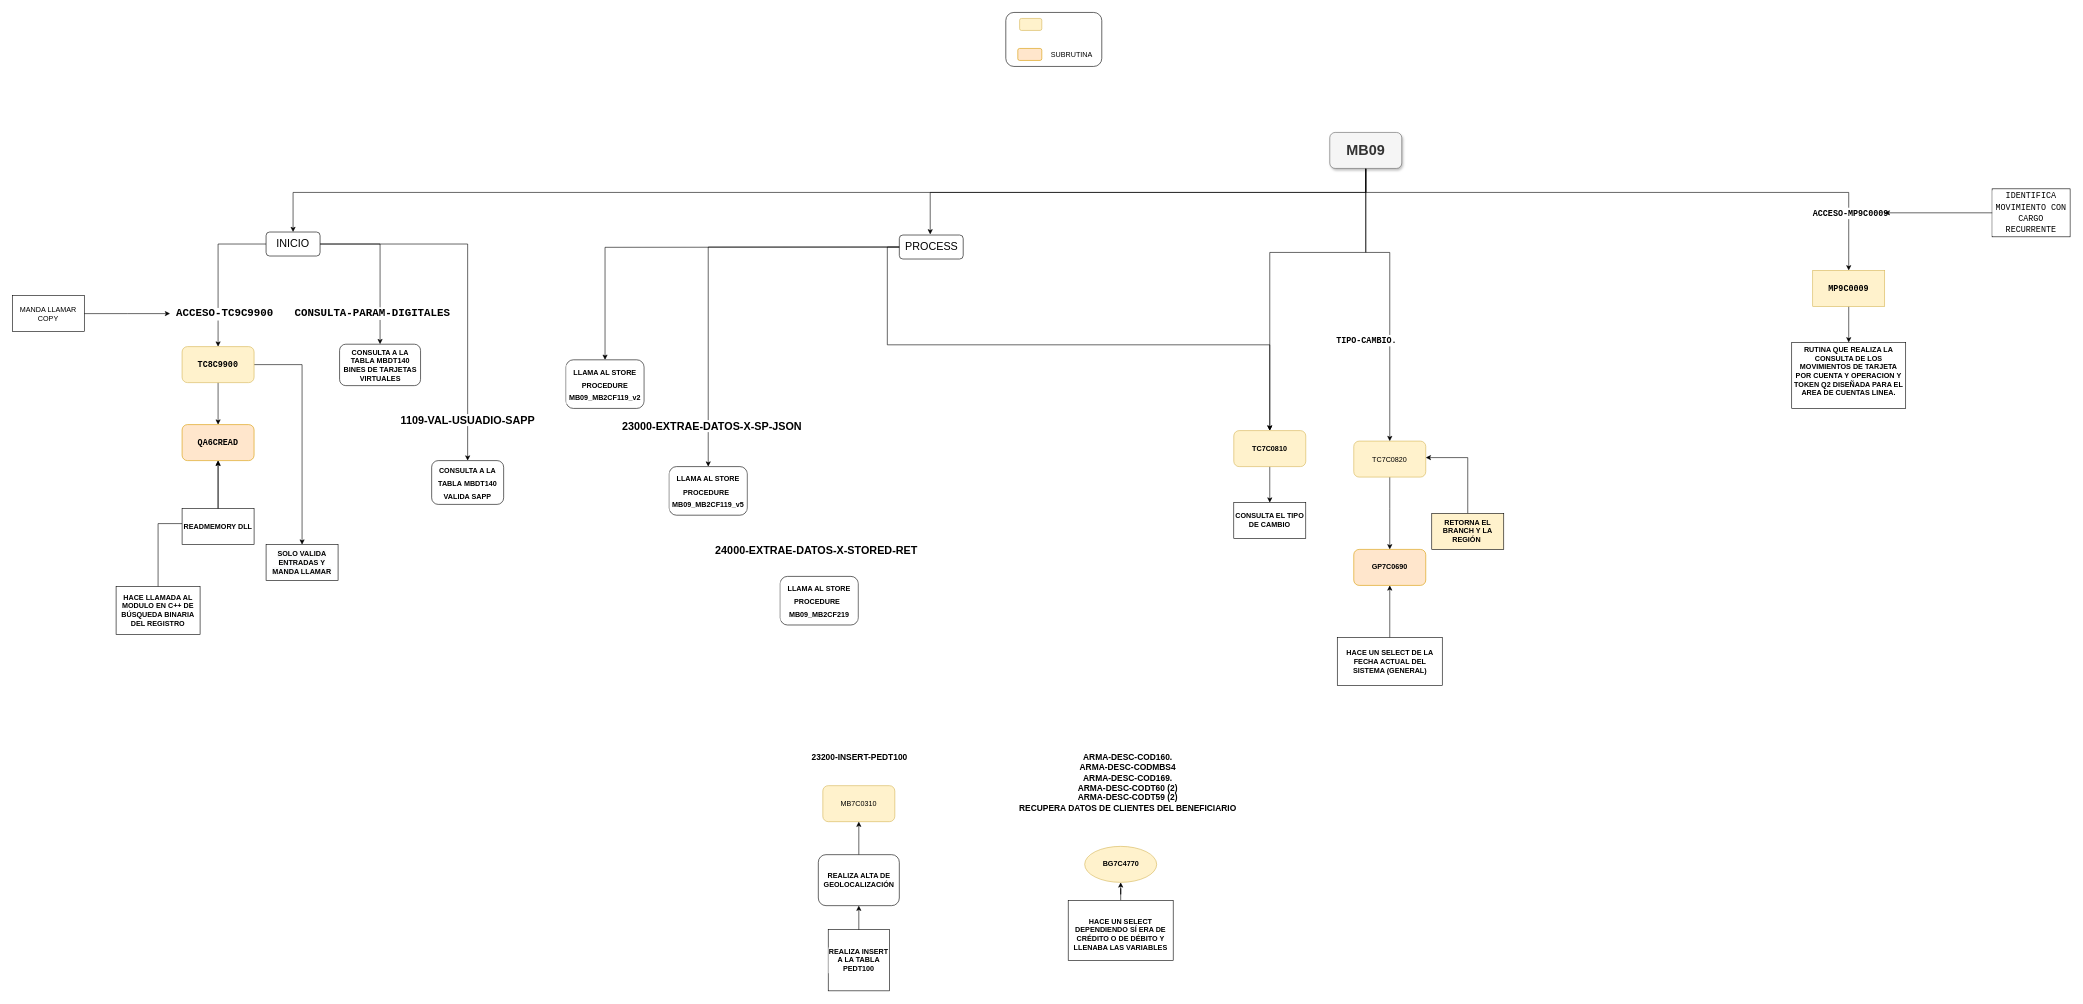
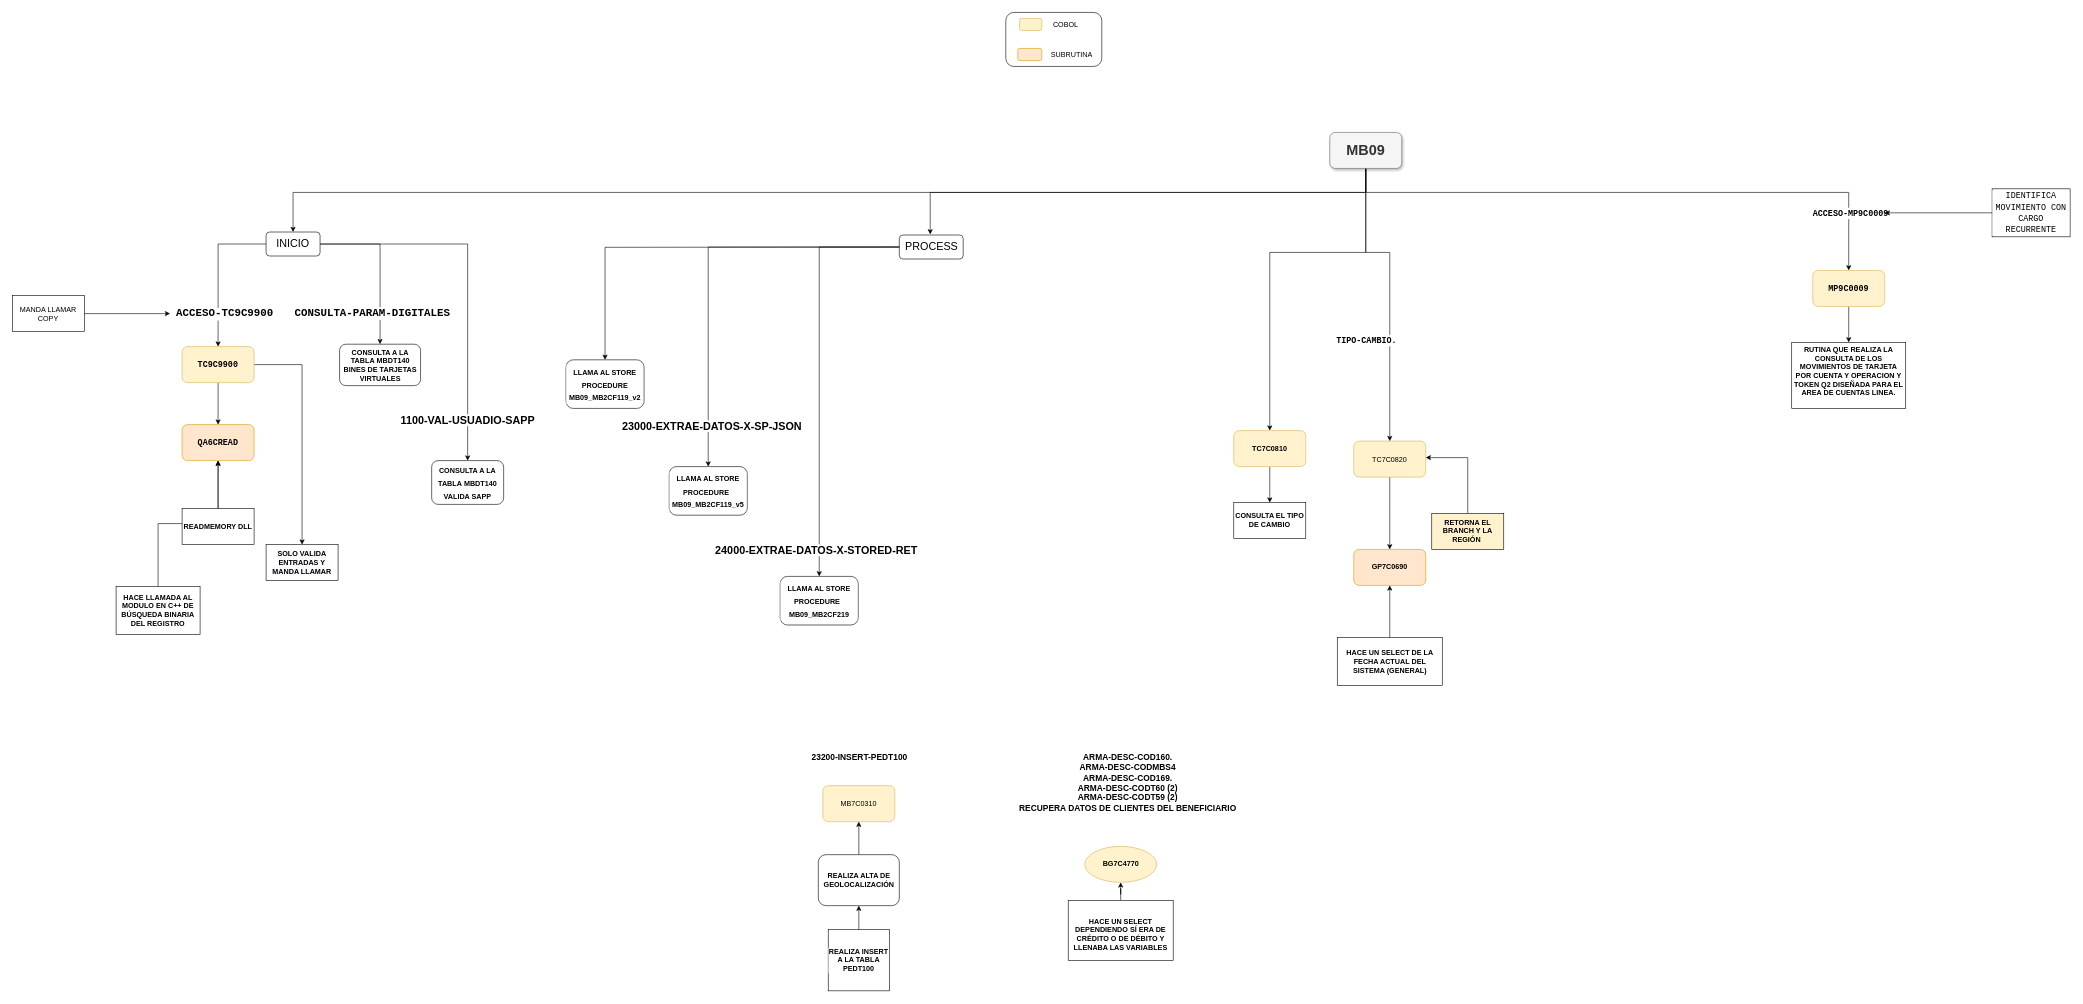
+ <mxCell id="42" value="COBOL" style="text;html=1;strokeColor=none;fillColor=none;align=center;verticalAlign=middle;whiteSpace=wrap;rounded=0;labelBackgroundColor=none;fontColor=#000000;" vertex="1" parent="1"><mxGeometry x="1746" y="25" width="60" height="30" as="geometry" /></mxCell>
- <mxCell id="16" value="&lt;div style=&quot;font-family: Consolas, &amp;quot;Courier New&amp;quot;, monospace; font-size: 14px; line-height: 19px;&quot;&gt;&lt;font style=&quot;&quot;&gt;MP9C0009&lt;/font&gt;&lt;/div&gt;" style="whiteSpace=wrap;html=1;labelBackgroundColor=none;fontStyle=1;fillColor=#fff2cc;strokeColor=#d6b656;rounded=0;" vertex="1" parent="1"><mxGeometry x="3021" y="450" width="120" height="60" as="geometry" /></mxCell>
+ <mxCell id="16" value="&lt;div style=&quot;font-family: Consolas, &amp;quot;Courier New&amp;quot;, monospace; font-size: 14px; line-height: 19px;&quot;&gt;&lt;font style=&quot;&quot;&gt;MP9C0009&lt;/font&gt;&lt;/div&gt;" style="rounded=1;whiteSpace=wrap;html=1;labelBackgroundColor=none;fontStyle=1;fillColor=#fff2cc;strokeColor=#d6b656;" vertex="1" parent="1"><mxGeometry x="3021" y="450" width="120" height="60" as="geometry" /></mxCell>
- <mxCell id="62" style="edgeStyle=orthogonalEdgeStyle;rounded=0;orthogonalLoop=1;jettySize=auto;html=1;exitX=0;exitY=0.5;exitDx=0;exitDy=0;fontSize=18;" edge="1" parent="1" source="63" target="20"><mxGeometry relative="1" as="geometry" /></mxCell>
+ <mxCell id="62" style="edgeStyle=orthogonalEdgeStyle;rounded=0;orthogonalLoop=1;jettySize=auto;html=1;exitX=0;exitY=0.5;exitDx=0;exitDy=0;entryX=0.5;entryY=0;entryDx=0;entryDy=0;fontSize=18;" edge="1" parent="1" source="63" target="71"><mxGeometry relative="1" as="geometry" /></mxCell>
- <mxCell id="23" value="&lt;div style=&quot;font-family: Consolas, &amp;quot;Courier New&amp;quot;, monospace; font-size: 14px; line-height: 19px;&quot;&gt;&lt;span style=&quot;text-align: left;&quot;&gt;TC8C9900&lt;/span&gt;&lt;br&gt;&lt;/div&gt;" style="rounded=1;whiteSpace=wrap;html=1;labelBackgroundColor=none;fontStyle=1;fillColor=#fff2cc;strokeColor=#d6b656;" vertex="1" parent="1"><mxGeometry x="303" y="577" width="120" height="60" as="geometry" /></mxCell>
+ <mxCell id="23" value="&lt;div style=&quot;font-family: Consolas, &amp;quot;Courier New&amp;quot;, monospace; font-size: 14px; line-height: 19px;&quot;&gt;&lt;span style=&quot;text-align: left;&quot;&gt;TC9C9900&lt;/span&gt;&lt;br&gt;&lt;/div&gt;" style="rounded=1;whiteSpace=wrap;html=1;labelBackgroundColor=none;fontStyle=1;fillColor=#fff2cc;strokeColor=#d6b656;" vertex="1" parent="1"><mxGeometry x="303" y="577" width="120" height="60" as="geometry" /></mxCell>
- <mxCell id="67" value="&lt;span style=&quot;background-color: rgb(255, 255, 255);&quot;&gt;&lt;b&gt;1109-VAL-USUADIO-SAPP&lt;/b&gt;&lt;/span&gt;" style="text;html=1;align=center;verticalAlign=middle;resizable=0;points=[];autosize=1;strokeColor=none;fillColor=none;fontSize=18;" vertex="1" parent="1"><mxGeometry x="654" y="680" width="250" height="40" as="geometry" /></mxCell>
+ <mxCell id="67" value="&lt;span style=&quot;background-color: rgb(255, 255, 255);&quot;&gt;&lt;b&gt;1100-VAL-USUADIO-SAPP&lt;/b&gt;&lt;/span&gt;" style="text;html=1;align=center;verticalAlign=middle;resizable=0;points=[];autosize=1;strokeColor=none;fillColor=none;fontSize=18;" vertex="1" parent="1"><mxGeometry x="654" y="680" width="250" height="40" as="geometry" /></mxCell>
